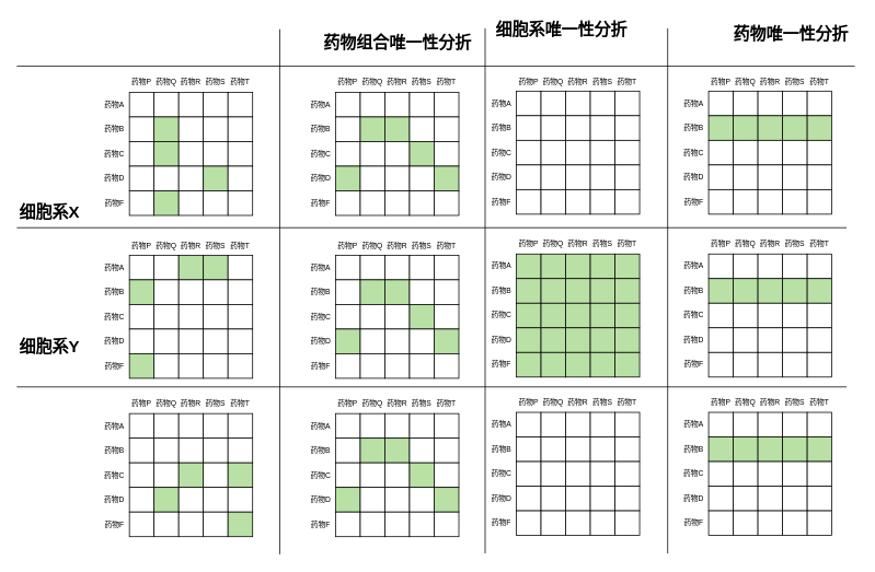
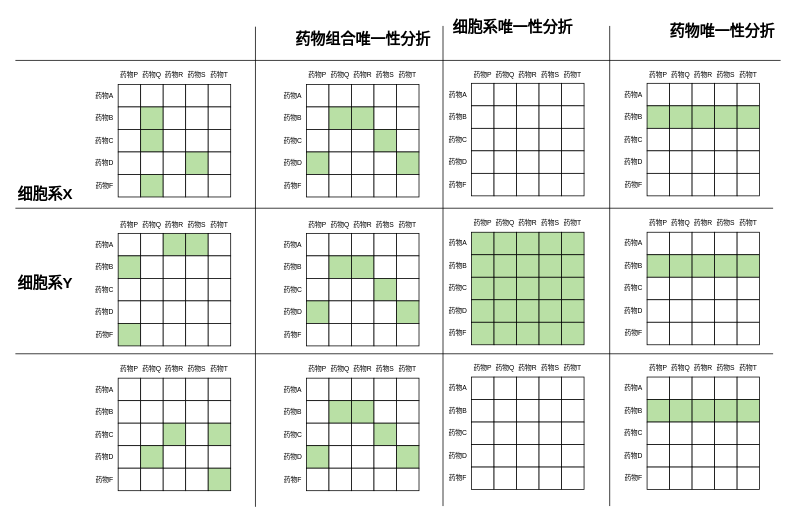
- <mxCell id="181" value="细胞系Y" style="text;html=1;align=center;verticalAlign=middle;whiteSpace=wrap;rounded=0;fontSize=20;fontStyle=1" vertex="1" parent="1"><mxGeometry x="20" y="405.5" width="80" height="30" as="geometry" /></mxCell>
+ <mxCell id="181" value="细胞系Y" style="text;html=1;align=center;verticalAlign=middle;whiteSpace=wrap;rounded=0;fontSize=20;fontStyle=1" vertex="1" parent="1"><mxGeometry x="20" y="360.5" width="80" height="30" as="geometry" /></mxCell>
